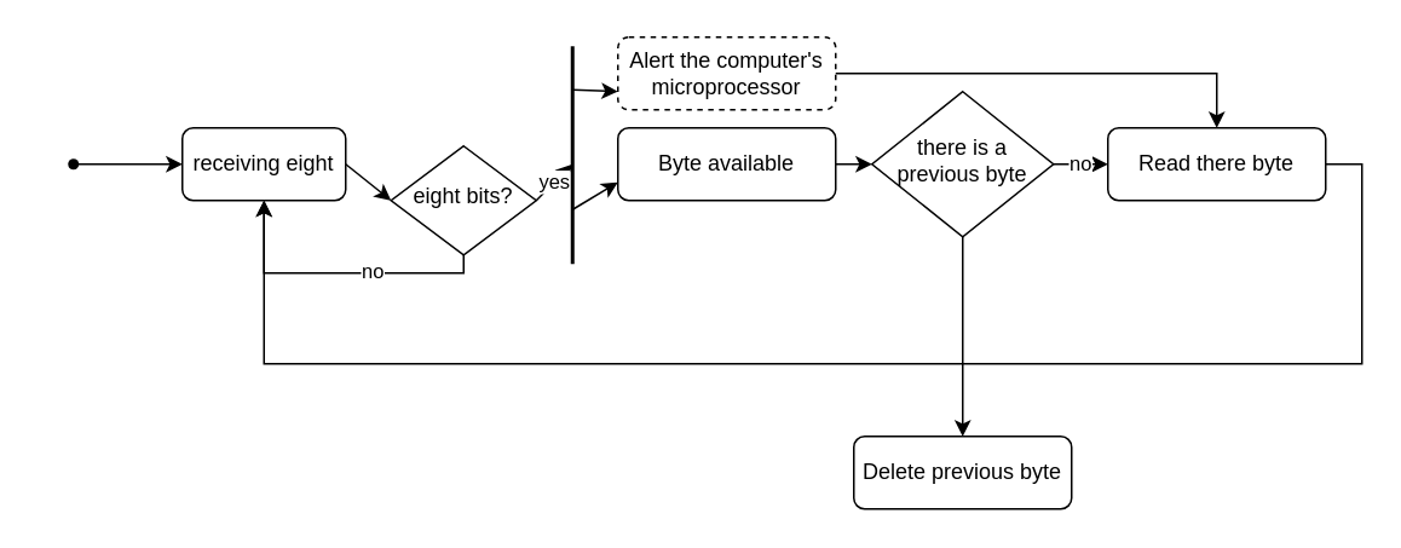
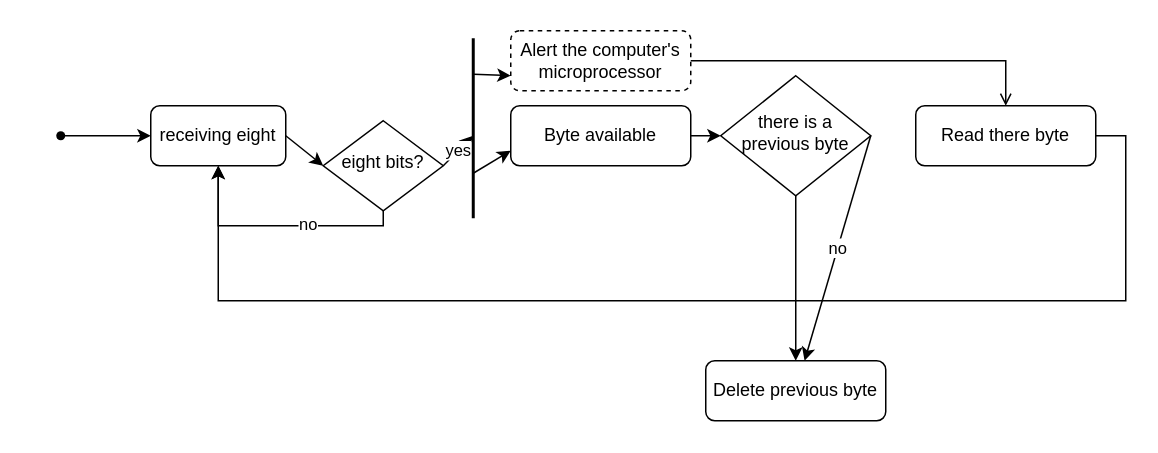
- <mxCell id="21" value="" style="edgeStyle=elbowEdgeStyle;elbow=vertical;endArrow=classic;html=1;rounded=0;exitX=1;exitY=0.5;exitDx=0;exitDy=0;entryX=0.5;entryY=0;entryDx=0;entryDy=0;" edge="1" parent="1" source="8" target="12"><mxGeometry width="50" height="50" relative="1" as="geometry"><mxPoint x="450" y="290" as="sourcePoint" /><mxPoint x="500" y="240" as="targetPoint" /><Array as="points"><mxPoint x="570" y="40" /></Array></mxGeometry></mxCell>
+ <mxCell id="21" value="" style="edgeStyle=elbowEdgeStyle;elbow=vertical;endArrow=open;html=1;rounded=0;exitX=1;exitY=0.5;exitDx=0;exitDy=0;entryX=0.5;entryY=0;entryDx=0;entryDy=0;" edge="1" parent="1" source="8" target="12"><mxGeometry width="50" height="50" relative="1" as="geometry"><mxPoint x="450" y="290" as="sourcePoint" /><mxPoint x="500" y="240" as="targetPoint" /><Array as="points"><mxPoint x="570" y="40" /></Array></mxGeometry></mxCell>
- <mxCell id="13" value="no" style="endArrow=classic;html=1;rounded=0;exitX=1;exitY=0.5;exitDx=0;exitDy=0;entryX=0;entryY=0.5;entryDx=0;entryDy=0;" edge="1" parent="1" source="3" target="12"><mxGeometry relative="1" as="geometry"><mxPoint x="470" y="100" as="sourcePoint" /><mxPoint x="500" y="100" as="targetPoint" /></mxGeometry></mxCell>
+ <mxCell id="13" value="no" style="endArrow=classic;html=1;rounded=0;exitX=1;exitY=0.5;exitDx=0;exitDy=0;" edge="1" parent="1" source="3" target="16"><mxGeometry relative="1" as="geometry"><mxPoint x="470" y="100" as="sourcePoint" /><mxPoint x="500" y="100" as="targetPoint" /></mxGeometry></mxCell>
